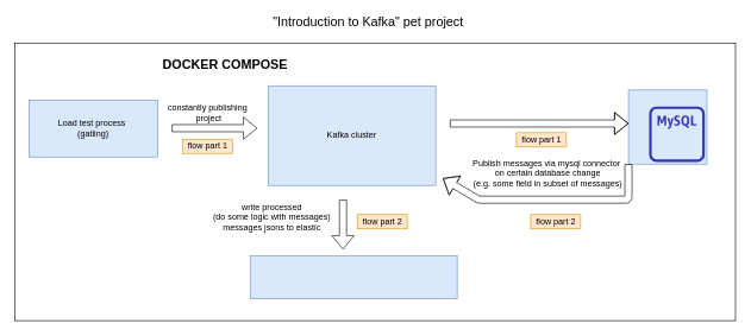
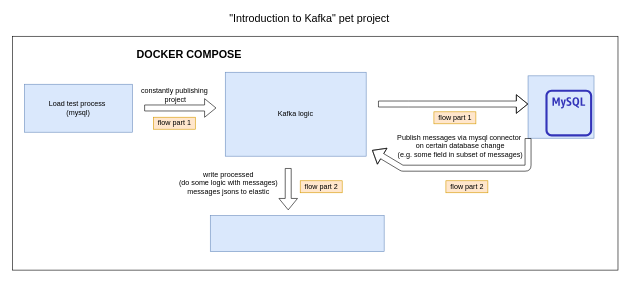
- <mxCell id="6" value="Load test process&amp;nbsp;&lt;br&gt;(gatling)" style="rounded=0;whiteSpace=wrap;html=1;fillColor=#dae8fc;strokeColor=#6c8ebf;" vertex="1" parent="1"><mxGeometry x="40" y="140" width="180" height="80" as="geometry" /></mxCell>
+ <mxCell id="6" value="Load test process&amp;nbsp;&lt;br&gt;(mysql)" style="rounded=0;whiteSpace=wrap;html=1;fillColor=#dae8fc;strokeColor=#6c8ebf;" vertex="1" parent="1"><mxGeometry x="40" y="140" width="180" height="80" as="geometry" /></mxCell>
- <mxCell id="5" value="Kafka cluster" style="rounded=0;whiteSpace=wrap;html=1;fillColor=#dae8fc;strokeColor=#6c8ebf;" vertex="1" parent="1"><mxGeometry x="375" y="120" width="235" height="140" as="geometry" /></mxCell>
+ <mxCell id="5" value="Kafka logic" style="rounded=0;whiteSpace=wrap;html=1;fillColor=#dae8fc;strokeColor=#6c8ebf;" vertex="1" parent="1"><mxGeometry x="375" y="120" width="235" height="140" as="geometry" /></mxCell>
